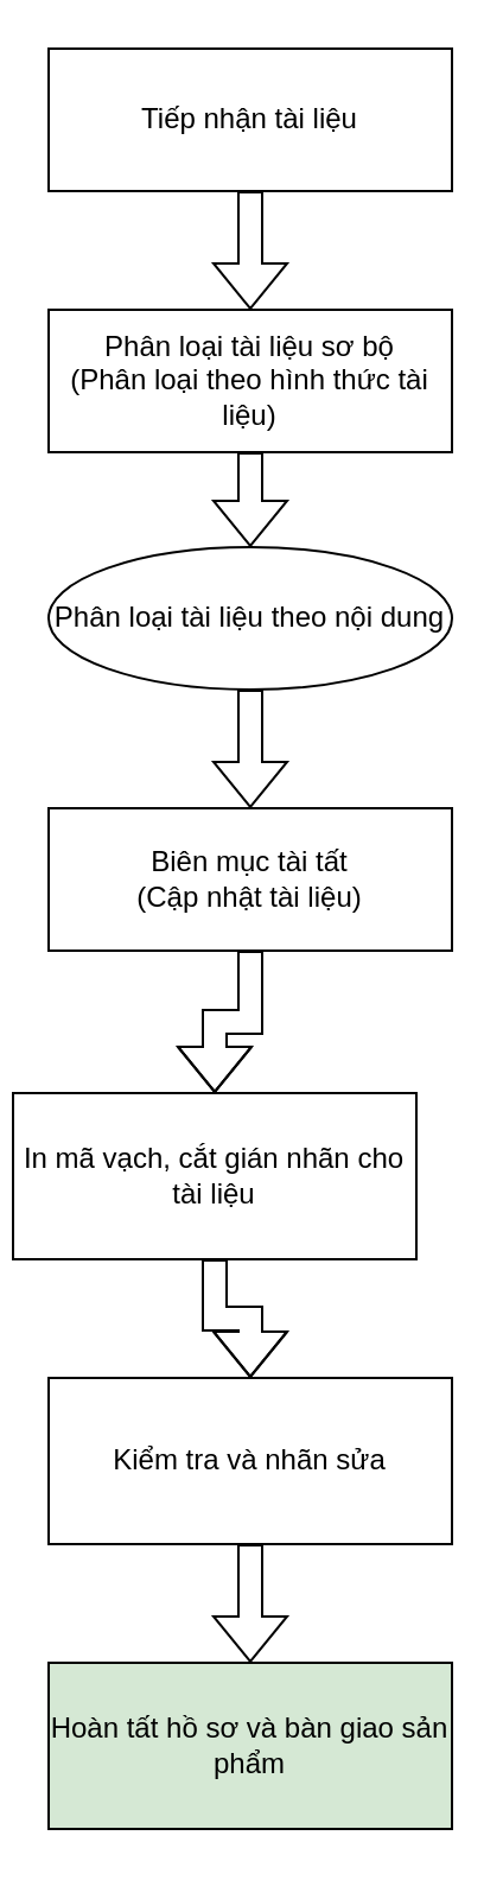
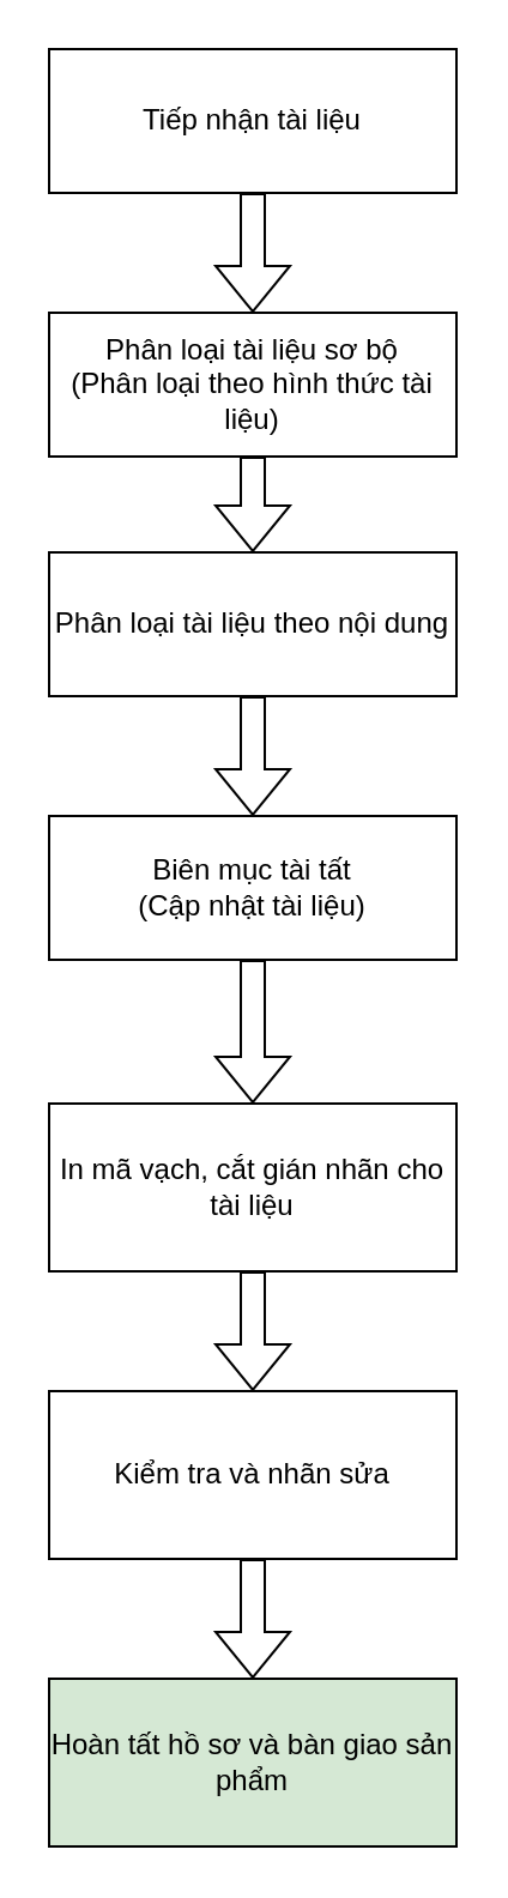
- <mxCell id="7" value="Phân loại tài liệu theo nội dung" style="ellipse;whiteSpace=wrap;html=1;" parent="1" vertex="1"><mxGeometry x="20" y="230" width="170" height="60" as="geometry" /></mxCell>
+ <mxCell id="7" value="Phân loại tài liệu theo nội dung" style="rounded=0;whiteSpace=wrap;html=1;" parent="1" vertex="1"><mxGeometry x="20" y="230" width="170" height="60" as="geometry" /></mxCell>
- <mxCell id="11" value="In mã vạch, cắt gián nhãn cho tài liệu" style="rounded=0;whiteSpace=wrap;html=1;" vertex="1" parent="1"><mxGeometry x="5" y="460" width="170" height="70" as="geometry" /></mxCell>
+ <mxCell id="11" value="In mã vạch, cắt gián nhãn cho tài liệu" style="rounded=0;whiteSpace=wrap;html=1;" vertex="1" parent="1"><mxGeometry x="20" y="460" width="170" height="70" as="geometry" /></mxCell>
